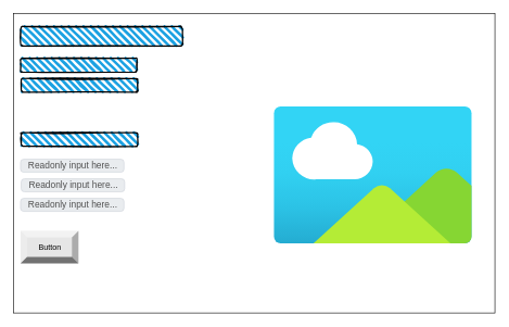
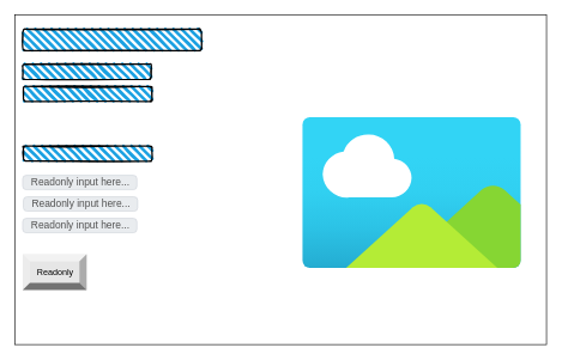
- <mxCell id="10" value="Button" style="labelPosition=center;verticalLabelPosition=middle;align=center;html=1;shape=mxgraph.basic.shaded_button;dx=10;fillColor=#E6E6E6;strokeColor=none;" vertex="1" parent="1"><mxGeometry x="31" y="354" width="89" height="50" as="geometry" /></mxCell>
+ <mxCell id="10" value="Readonly" style="labelPosition=center;verticalLabelPosition=middle;align=center;html=1;shape=mxgraph.basic.shaded_button;dx=10;fillColor=#E6E6E6;strokeColor=none;" vertex="1" parent="1"><mxGeometry x="31" y="354" width="89" height="50" as="geometry" /></mxCell>
